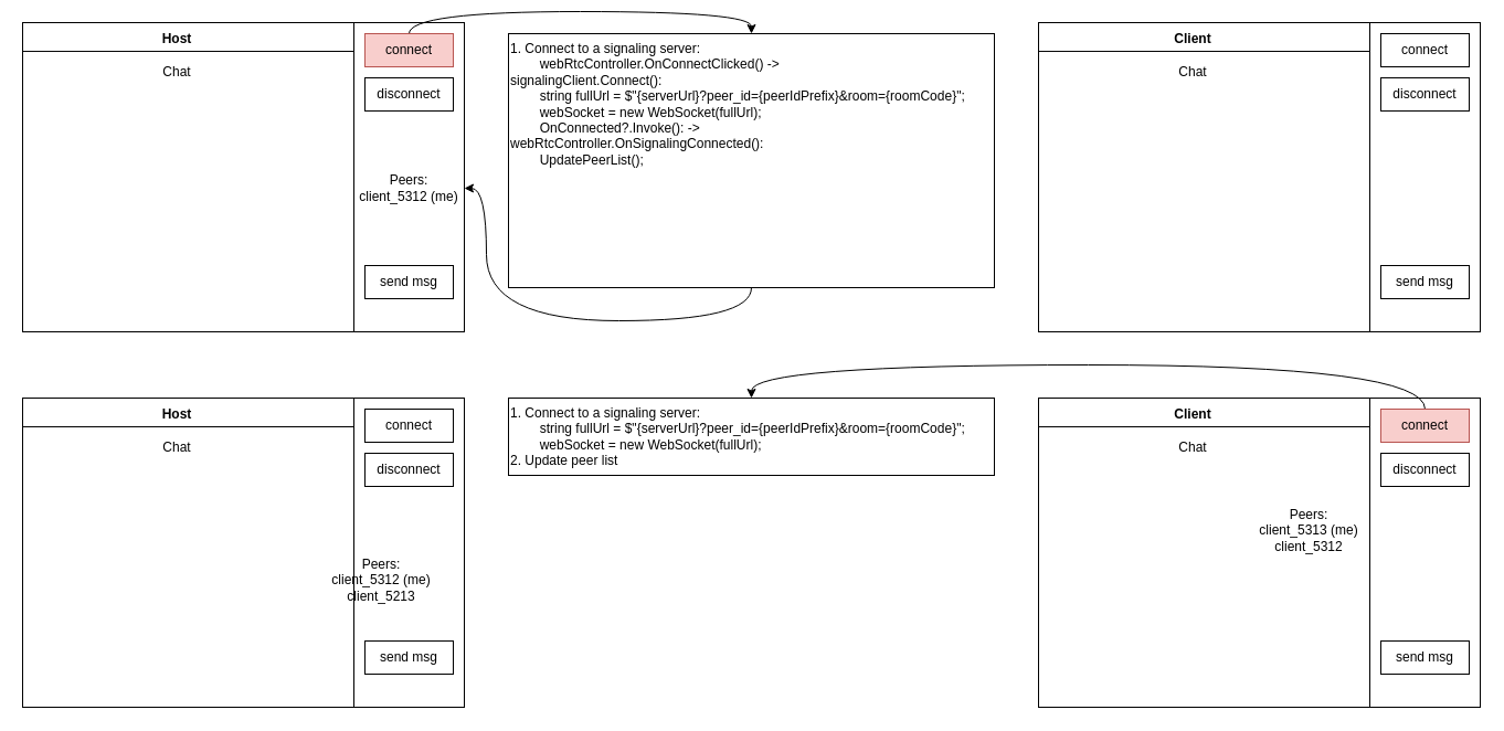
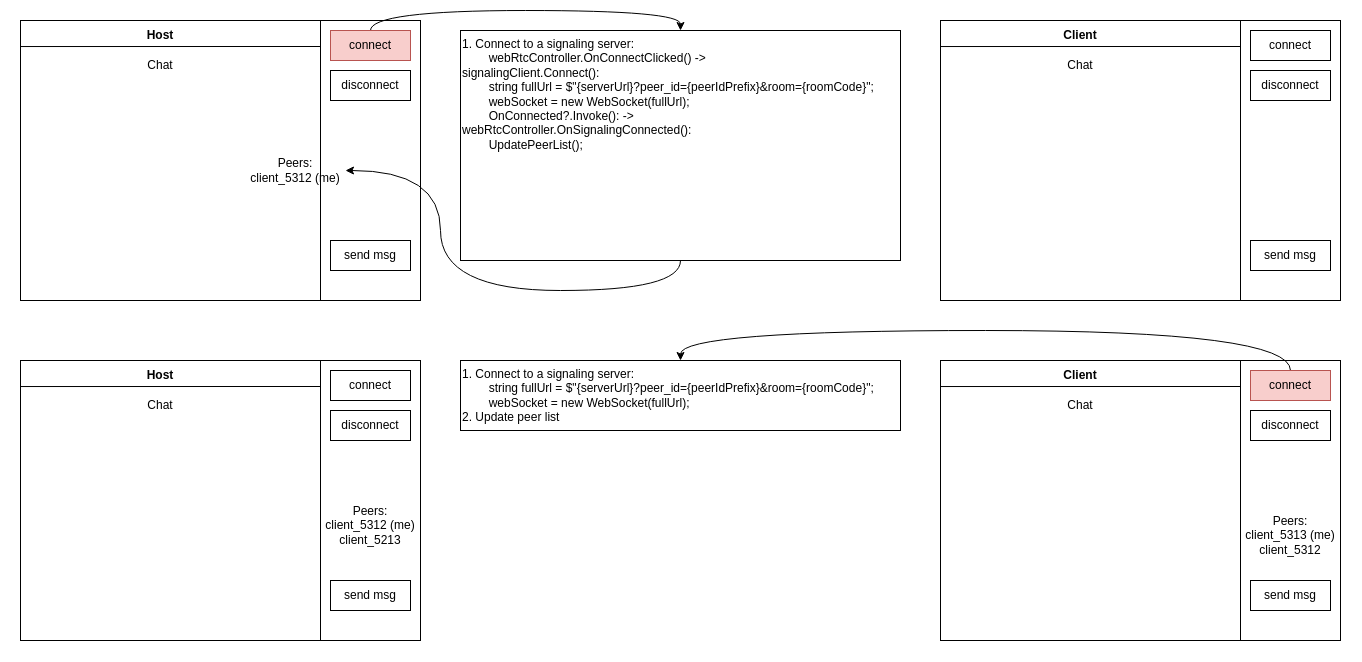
- <mxCell id="8" value="Peers:&lt;div&gt;client_5312 (me)&lt;/div&gt;" style="text;html=1;align=center;verticalAlign=middle;whiteSpace=wrap;rounded=0;" vertex="1" parent="1"><mxGeometry x="320" y="155" width="100" height="30" as="geometry" /></mxCell>
+ <mxCell id="8" value="Peers:&lt;div&gt;client_5312 (me)&lt;/div&gt;" style="text;html=1;align=center;verticalAlign=middle;whiteSpace=wrap;rounded=0;" vertex="1" parent="1"><mxGeometry x="245" y="155" width="100" height="30" as="geometry" /></mxCell>
- <mxCell id="41" value="Peers:&lt;div&gt;client_5313 (me)&lt;/div&gt;&lt;div&gt;client_5312&lt;/div&gt;" style="text;html=1;align=center;verticalAlign=middle;whiteSpace=wrap;rounded=0;" vertex="1" parent="1"><mxGeometry x="1135" y="465" width="100" height="30" as="geometry" /></mxCell>
+ <mxCell id="41" value="Peers:&lt;div&gt;client_5313 (me)&lt;/div&gt;&lt;div&gt;client_5312&lt;/div&gt;" style="text;html=1;align=center;verticalAlign=middle;whiteSpace=wrap;rounded=0;" vertex="1" parent="1"><mxGeometry x="1240" y="520" width="100" height="30" as="geometry" /></mxCell>
- <mxCell id="27" value="Peers:&lt;div&gt;client_5312 (me)&lt;/div&gt;&lt;div&gt;client_5213&lt;/div&gt;" style="text;html=1;align=center;verticalAlign=middle;whiteSpace=wrap;rounded=0;" vertex="1" parent="1"><mxGeometry x="295" y="510" width="100" height="30" as="geometry" /></mxCell>
+ <mxCell id="27" value="Peers:&lt;div&gt;client_5312 (me)&lt;/div&gt;&lt;div&gt;client_5213&lt;/div&gt;" style="text;html=1;align=center;verticalAlign=middle;whiteSpace=wrap;rounded=0;" vertex="1" parent="1"><mxGeometry x="320" y="510" width="100" height="30" as="geometry" /></mxCell>
